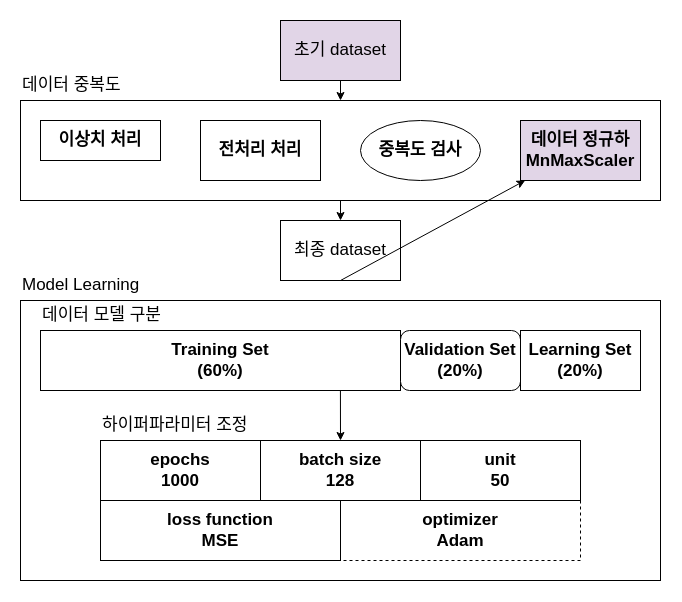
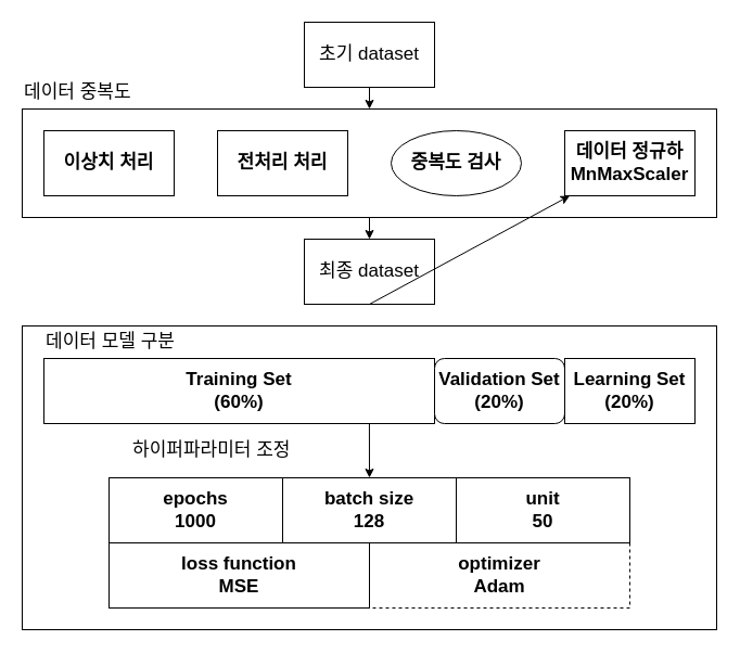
- <mxCell id="3" value="초기 dataset" style="rounded=0;whiteSpace=wrap;html=1;fontSize=17;fillColor=#e1d5e7;" vertex="1" parent="1"><mxGeometry x="280" y="20" width="120" height="60" as="geometry" /></mxCell>
+ <mxCell id="3" value="초기 dataset" style="rounded=0;whiteSpace=wrap;html=1;fontSize=17;" vertex="1" parent="1"><mxGeometry x="280" y="20" width="120" height="60" as="geometry" /></mxCell>
- <mxCell id="5" value="이상치 처리" style="rounded=0;whiteSpace=wrap;html=1;fontSize=17;fontStyle=1" vertex="1" parent="1"><mxGeometry x="40" y="120" width="120" height="40" as="geometry" /></mxCell>
+ <mxCell id="5" value="이상치 처리" style="rounded=0;whiteSpace=wrap;html=1;fontSize=17;fontStyle=1" vertex="1" parent="1"><mxGeometry x="40" y="120" width="120" height="60" as="geometry" /></mxCell>
- <mxCell id="8" value="데이터 정규하&lt;br style=&quot;font-size: 17px;&quot;&gt;MnMaxScaler" style="rounded=0;whiteSpace=wrap;html=1;fontSize=17;fontStyle=1;fillColor=#e1d5e7;" vertex="1" parent="1"><mxGeometry x="520" y="120" width="120" height="60" as="geometry" /></mxCell>
+ <mxCell id="8" value="데이터 정규하&lt;br style=&quot;font-size: 17px;&quot;&gt;MnMaxScaler" style="rounded=0;whiteSpace=wrap;html=1;fontSize=17;fontStyle=1" vertex="1" parent="1"><mxGeometry x="520" y="120" width="120" height="60" as="geometry" /></mxCell>
- <mxCell id="17" value="Model Learning" style="text;html=1;strokeColor=none;fillColor=none;align=left;verticalAlign=middle;whiteSpace=wrap;rounded=0;fontSize=17;" vertex="1" parent="1"><mxGeometry x="20" y="270" width="120" height="30" as="geometry" /></mxCell>
- <mxCell id="22" value="하이퍼파라미터 조정" style="text;html=1;strokeColor=none;fillColor=none;align=left;verticalAlign=middle;whiteSpace=wrap;rounded=0;fontSize=17;" vertex="1" parent="1"><mxGeometry x="100" y="410" width="180" height="30" as="geometry" /></mxCell>
+ <mxCell id="22" value="하이퍼파라미터 조정" style="text;html=1;strokeColor=none;fillColor=none;align=left;verticalAlign=middle;whiteSpace=wrap;rounded=0;fontSize=17;" vertex="1" parent="1"><mxGeometry x="120" y="400" width="180" height="30" as="geometry" /></mxCell>
